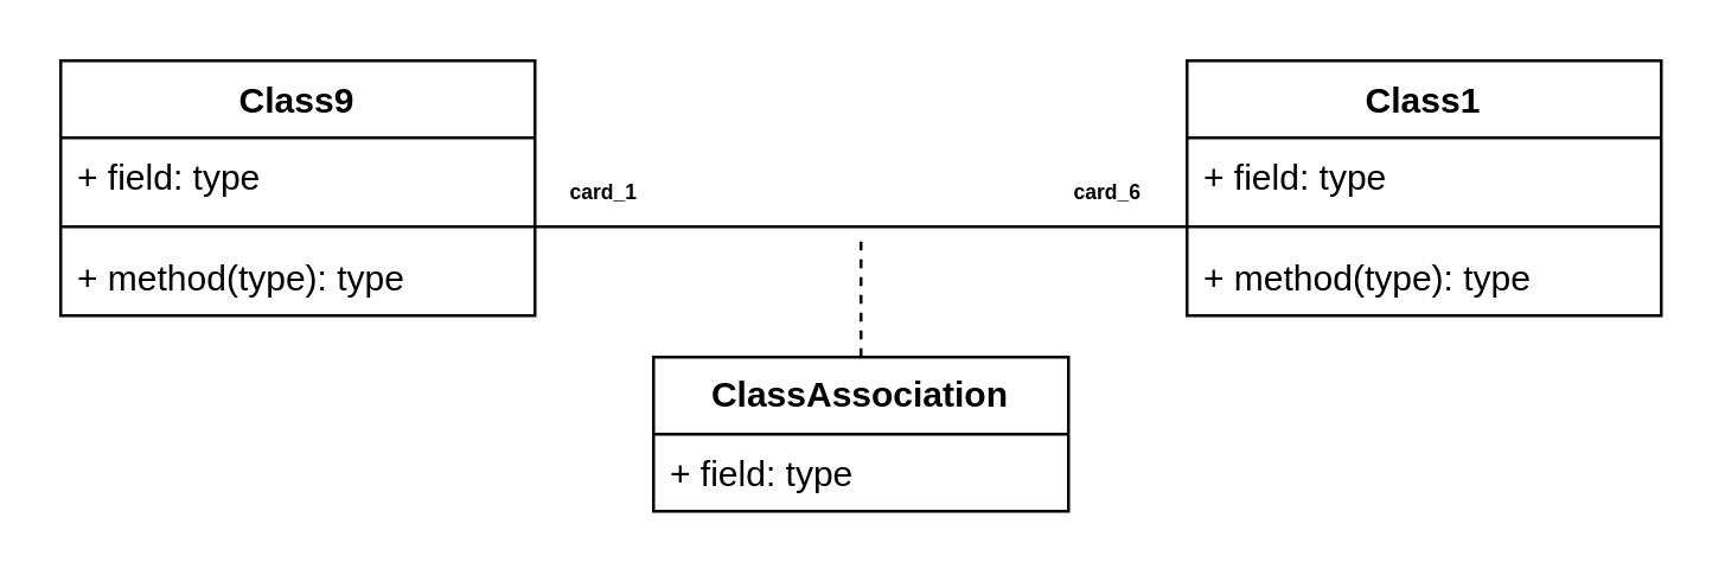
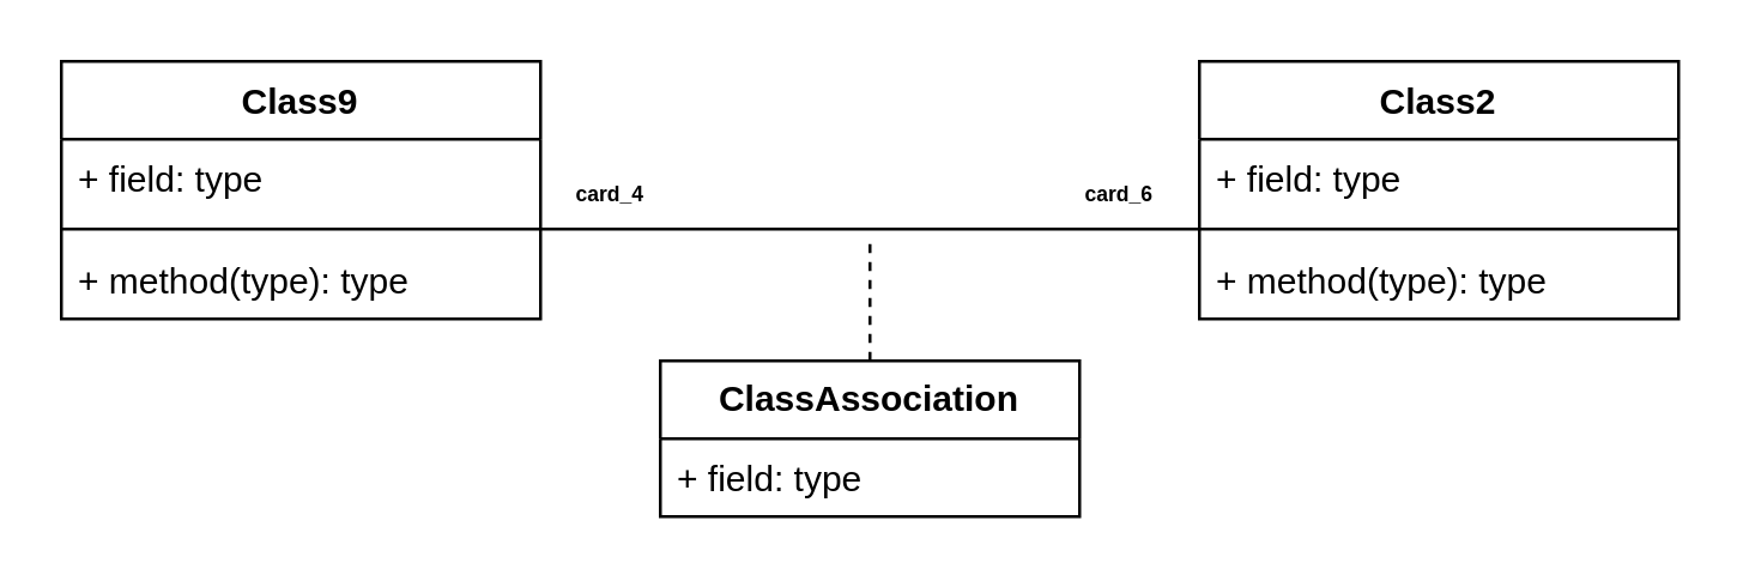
- <mxCell id="6" value="Class1" style="swimlane;fontStyle=1;align=center;verticalAlign=top;childLayout=stackLayout;horizontal=1;startSize=26;horizontalStack=0;resizeParent=1;resizeParentMax=0;resizeLast=0;collapsible=1;marginBottom=0;whiteSpace=wrap;html=1;" vertex="1" parent="1"><mxGeometry x="400" y="20" width="160" height="86" as="geometry" /></mxCell>
+ <mxCell id="6" value="Class2" style="swimlane;fontStyle=1;align=center;verticalAlign=top;childLayout=stackLayout;horizontal=1;startSize=26;horizontalStack=0;resizeParent=1;resizeParentMax=0;resizeLast=0;collapsible=1;marginBottom=0;whiteSpace=wrap;html=1;" vertex="1" parent="1"><mxGeometry x="400" y="20" width="160" height="86" as="geometry" /></mxCell>
- <mxCell id="15" value="&lt;font style=&quot;font-size: 7px;&quot;&gt;card_1&lt;/font&gt;" style="text;align=center;fontStyle=1;verticalAlign=middle;spacingLeft=3;spacingRight=3;strokeColor=none;rotatable=0;points=[[0,0.5],[1,0.5]];portConstraint=eastwest;html=1;" vertex="1" parent="1"><mxGeometry x="190" y="58" width="25" height="10" as="geometry" /></mxCell>
+ <mxCell id="15" value="&lt;font style=&quot;font-size: 7px;&quot;&gt;card_4&lt;/font&gt;" style="text;align=center;fontStyle=1;verticalAlign=middle;spacingLeft=3;spacingRight=3;strokeColor=none;rotatable=0;points=[[0,0.5],[1,0.5]];portConstraint=eastwest;html=1;" vertex="1" parent="1"><mxGeometry x="190" y="58" width="25" height="10" as="geometry" /></mxCell>
